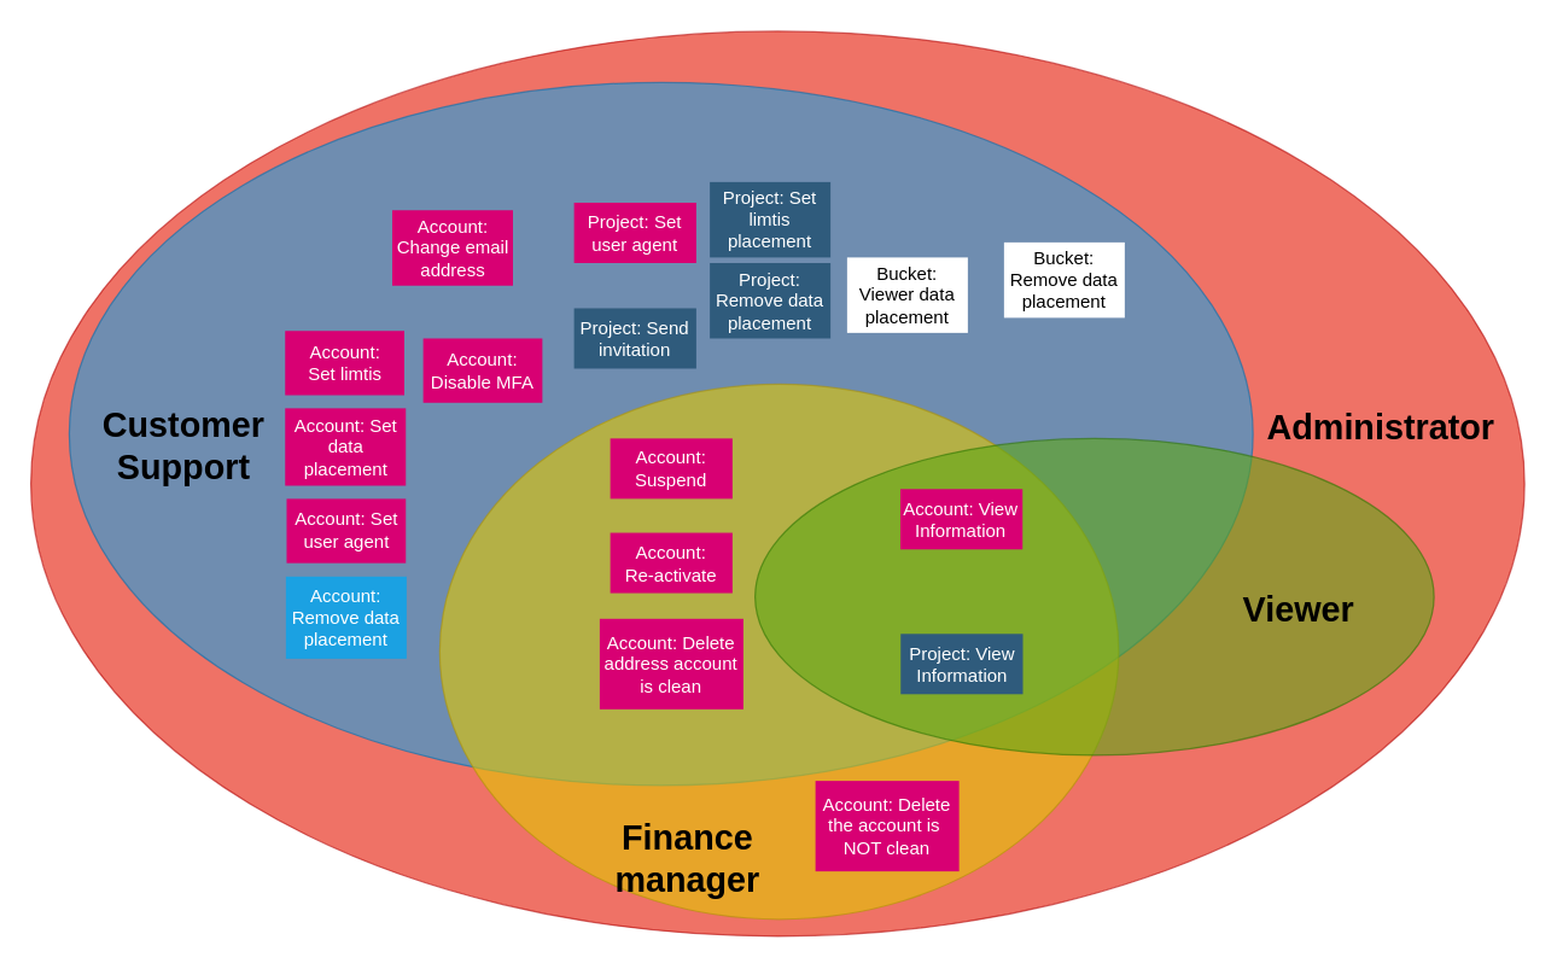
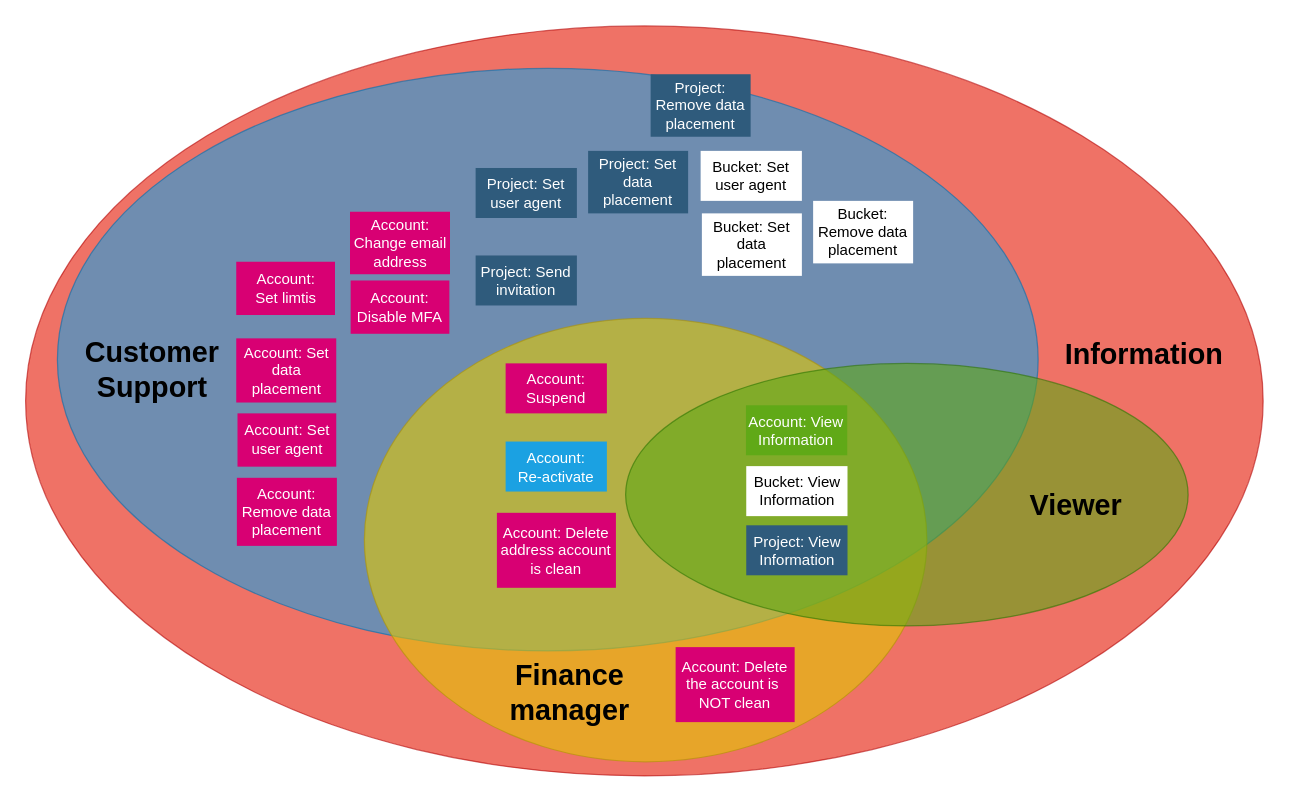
+ <mxCell id="27" value="Bucket: Set user agent" style="rounded=0;whiteSpace=wrap;html=1;strokeWidth=2;strokeColor=none;" vertex="1" parent="2"><mxGeometry x="540" y="100.0" width="81" height="40" as="geometry" /></mxCell>
- <mxCell id="24" value="Project: Set limtis placement" style="rounded=0;whiteSpace=wrap;html=1;fillColor=#2F5B7C;strokeColor=none;strokeWidth=2;fontColor=#FFFFFF;" vertex="1" parent="2"><mxGeometry x="450" y="100" width="80" height="50" as="geometry" /></mxCell>
+ <mxCell id="24" value="Project: Set data placement" style="rounded=0;whiteSpace=wrap;html=1;fillColor=#2F5B7C;strokeColor=none;strokeWidth=2;fontColor=#FFFFFF;" vertex="1" parent="2"><mxGeometry x="450" y="100" width="80" height="50" as="geometry" /></mxCell>
- <mxCell id="22" value="Project: Set user agent" style="rounded=0;whiteSpace=wrap;html=1;fillColor=#d80073;strokeColor=none;strokeWidth=2;fontColor=#FFFFFF;" vertex="1" parent="2"><mxGeometry x="360" y="113.69" width="81" height="40" as="geometry" /></mxCell>
+ <mxCell id="22" value="Project: Set user agent" style="rounded=0;whiteSpace=wrap;html=1;fillColor=#2F5B7C;strokeColor=none;strokeWidth=2;fontColor=#FFFFFF;" vertex="1" parent="2"><mxGeometry x="360" y="113.69" width="81" height="40" as="geometry" /></mxCell>
- <mxCell id="5" value="Account: Change email address" style="rounded=0;whiteSpace=wrap;html=1;fillColor=#d80073;strokeColor=none;strokeWidth=2;fontColor=#ffffff;" vertex="1" parent="2"><mxGeometry x="239.5" y="118.69" width="80" height="50" as="geometry" /></mxCell>
+ <mxCell id="5" value="Account: Change email address" style="rounded=0;whiteSpace=wrap;html=1;fillColor=#d80073;strokeColor=none;strokeWidth=2;fontColor=#ffffff;" vertex="1" parent="2"><mxGeometry x="259.5" y="148.69" width="80" height="50" as="geometry" /></mxCell>
- <mxCell id="29" value="Bucket: Remove data placement" style="rounded=0;whiteSpace=wrap;html=1;strokeWidth=2;strokeColor=none;" vertex="1" parent="2"><mxGeometry x="645" y="140" width="80" height="50" as="geometry" /></mxCell>
+ <mxCell id="29" value="Bucket: Remove data placement" style="rounded=0;whiteSpace=wrap;html=1;strokeWidth=2;strokeColor=none;" vertex="1" parent="2"><mxGeometry x="630" y="140" width="80" height="50" as="geometry" /></mxCell>
- <mxCell id="28" value="Bucket: Viewer data placement" style="rounded=0;whiteSpace=wrap;html=1;strokeWidth=2;strokeColor=none;" vertex="1" parent="2"><mxGeometry x="541" y="150" width="80" height="50" as="geometry" /></mxCell>
+ <mxCell id="28" value="Bucket: Set data placement" style="rounded=0;whiteSpace=wrap;html=1;strokeWidth=2;strokeColor=none;" vertex="1" parent="2"><mxGeometry x="541" y="150" width="80" height="50" as="geometry" /></mxCell>
- <mxCell id="26" value="Project: Remove data placement" style="rounded=0;whiteSpace=wrap;html=1;fillColor=#2F5B7C;strokeColor=none;strokeWidth=2;fontColor=#FFFFFF;" vertex="1" parent="2"><mxGeometry x="450" y="153.69" width="80" height="50" as="geometry" /></mxCell>
+ <mxCell id="26" value="Project: Remove data placement" style="rounded=0;whiteSpace=wrap;html=1;fillColor=#2F5B7C;strokeColor=none;strokeWidth=2;fontColor=#FFFFFF;" vertex="1" parent="2"><mxGeometry x="500" y="38.69" width="80" height="50" as="geometry" /></mxCell>
- <mxCell id="7" value="Account:&lt;br&gt;Set limtis" style="rounded=0;whiteSpace=wrap;html=1;fillColor=#d80073;strokeColor=none;strokeWidth=2;fontColor=#ffffff;" vertex="1" parent="2"><mxGeometry x="168.5" y="198.69" width="79" height="42.63" as="geometry" /></mxCell>
+ <mxCell id="7" value="Account:&lt;br&gt;Set limtis" style="rounded=0;whiteSpace=wrap;html=1;fillColor=#d80073;strokeColor=none;strokeWidth=2;fontColor=#ffffff;" vertex="1" parent="2"><mxGeometry x="168.5" y="188.69" width="79" height="42.63" as="geometry" /></mxCell>
- <mxCell id="30" value="&lt;font style=&quot;font-size: 23px;&quot;&gt;&lt;b&gt;Administrator&lt;/b&gt;&lt;/font&gt;" style="text;html=1;strokeColor=none;fillColor=none;align=center;verticalAlign=middle;whiteSpace=wrap;rounded=0;horizontal=1;" vertex="1" parent="2"><mxGeometry x="810" y="246.32" width="170" height="33.68" as="geometry" /></mxCell>
+ <mxCell id="30" value="&lt;font style=&quot;font-size: 23px;&quot;&gt;&lt;b&gt;Information&lt;/b&gt;&lt;/font&gt;" style="text;html=1;strokeColor=none;fillColor=none;align=center;verticalAlign=middle;whiteSpace=wrap;rounded=0;horizontal=1;" vertex="1" parent="2"><mxGeometry x="810" y="246.32" width="170" height="33.68" as="geometry" /></mxCell>
- <mxCell id="16" value="Account: View Information" style="rounded=0;whiteSpace=wrap;html=1;fillColor=#d80073;strokeColor=none;strokeWidth=2;fontColor=#ffffff;" vertex="1" parent="2"><mxGeometry x="576.28" y="303.54" width="81" height="40" as="geometry" /></mxCell>
+ <mxCell id="16" value="Account: View Information" style="rounded=0;whiteSpace=wrap;html=1;fillColor=#60a917;strokeColor=none;strokeWidth=2;fontColor=#ffffff;" vertex="1" parent="2"><mxGeometry x="576.28" y="303.54" width="81" height="40" as="geometry" /></mxCell>
- <mxCell id="12" value="Account:&lt;br&gt;Re-activate" style="rounded=0;whiteSpace=wrap;html=1;fillColor=#d80073;strokeColor=none;strokeWidth=2;fontColor=#ffffff;" vertex="1" parent="2"><mxGeometry x="384" y="332.53" width="81" height="40" as="geometry" /></mxCell>
+ <mxCell id="12" value="Account:&lt;br&gt;Re-activate" style="rounded=0;whiteSpace=wrap;html=1;fillColor=#1ba1e2;strokeColor=none;strokeWidth=2;fontColor=#ffffff;" vertex="1" parent="2"><mxGeometry x="384" y="332.53" width="81" height="40" as="geometry" /></mxCell>
+ <mxCell id="17" value="Bucket: View Information" style="rounded=0;whiteSpace=wrap;html=1;strokeWidth=2;strokeColor=none;" vertex="1" parent="2"><mxGeometry x="576.5" y="352.2" width="81" height="40" as="geometry" /></mxCell>
- <mxCell id="9" value="Account: Remove data placement" style="rounded=0;whiteSpace=wrap;html=1;fillColor=#1ba1e2;strokeColor=none;strokeWidth=2;fontColor=#ffffff;" vertex="1" parent="2"><mxGeometry x="169" y="361.54" width="80" height="54.46" as="geometry" /></mxCell>
+ <mxCell id="9" value="Account: Remove data placement" style="rounded=0;whiteSpace=wrap;html=1;fillColor=#d80073;strokeColor=none;strokeWidth=2;fontColor=#ffffff;" vertex="1" parent="2"><mxGeometry x="169" y="361.54" width="80" height="54.46" as="geometry" /></mxCell>
- <mxCell id="14" value="&lt;font style=&quot;font-size: 23px;&quot;&gt;&lt;b&gt;Finance&lt;br&gt;manager&lt;br&gt;&lt;/b&gt;&lt;/font&gt;" style="text;html=1;strokeColor=none;fillColor=none;align=center;verticalAlign=middle;whiteSpace=wrap;rounded=0;horizontal=1;" vertex="1" parent="2"><mxGeometry x="384" y="519.75" width="102.88" height="58" as="geometry" /></mxCell>
+ <mxCell id="14" value="&lt;font style=&quot;font-size: 23px;&quot;&gt;&lt;b&gt;Finance&lt;br&gt;manager&lt;br&gt;&lt;/b&gt;&lt;/font&gt;" style="text;html=1;strokeColor=none;fillColor=none;align=center;verticalAlign=middle;whiteSpace=wrap;rounded=0;horizontal=1;" vertex="1" parent="2"><mxGeometry x="384" y="504.75" width="102.88" height="58" as="geometry" /></mxCell>
